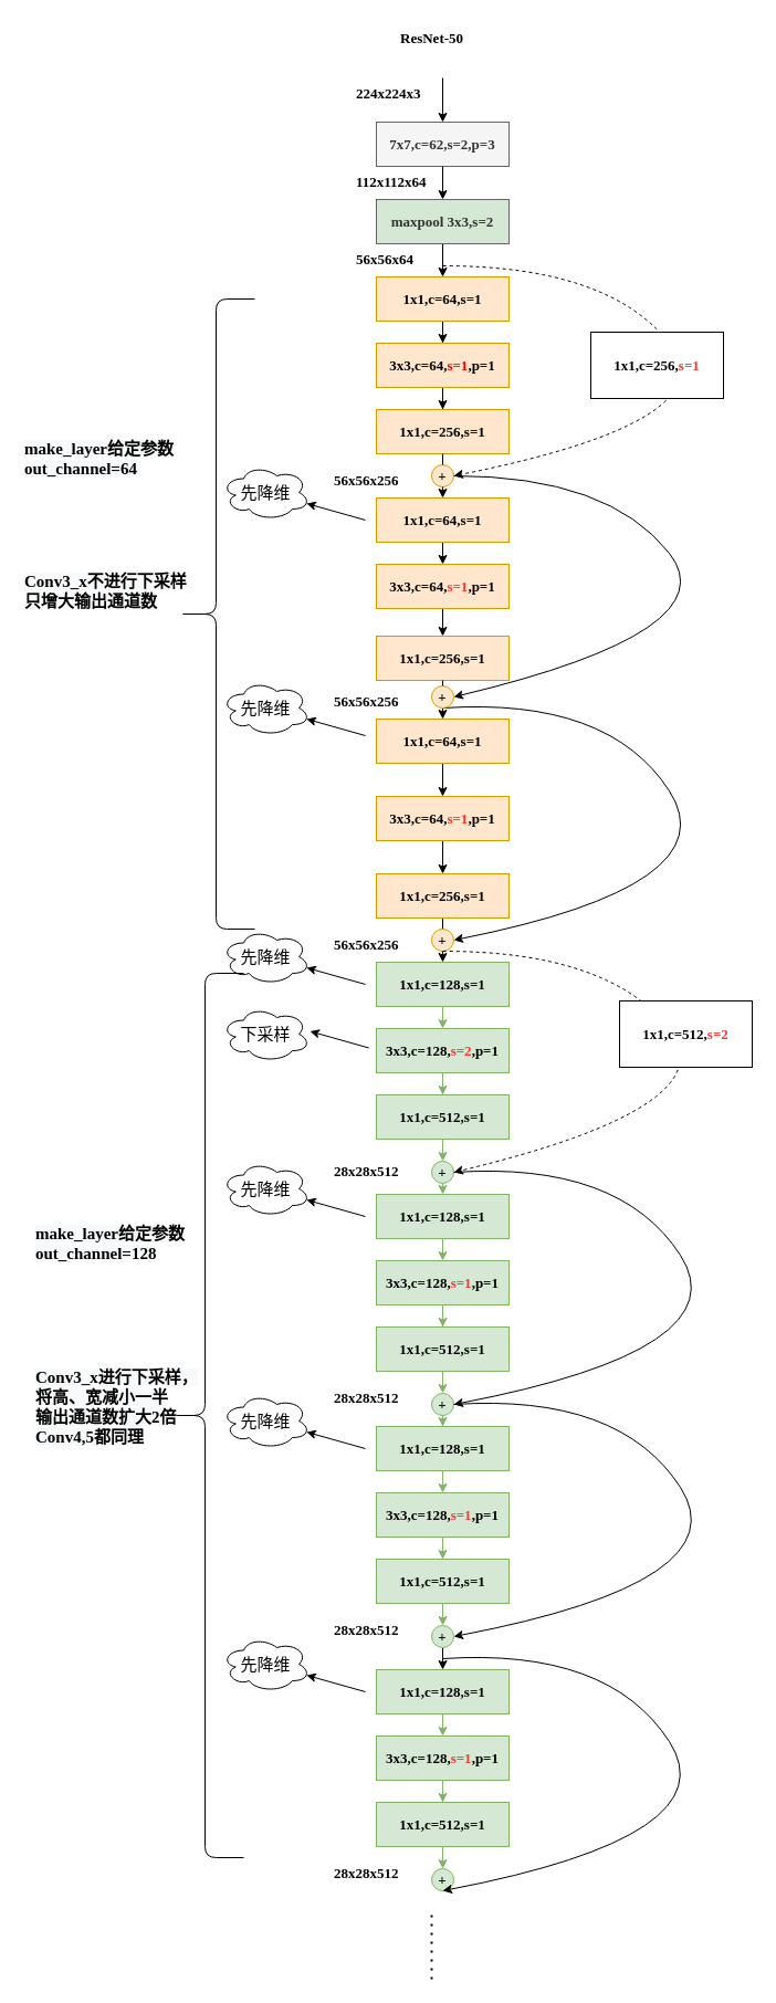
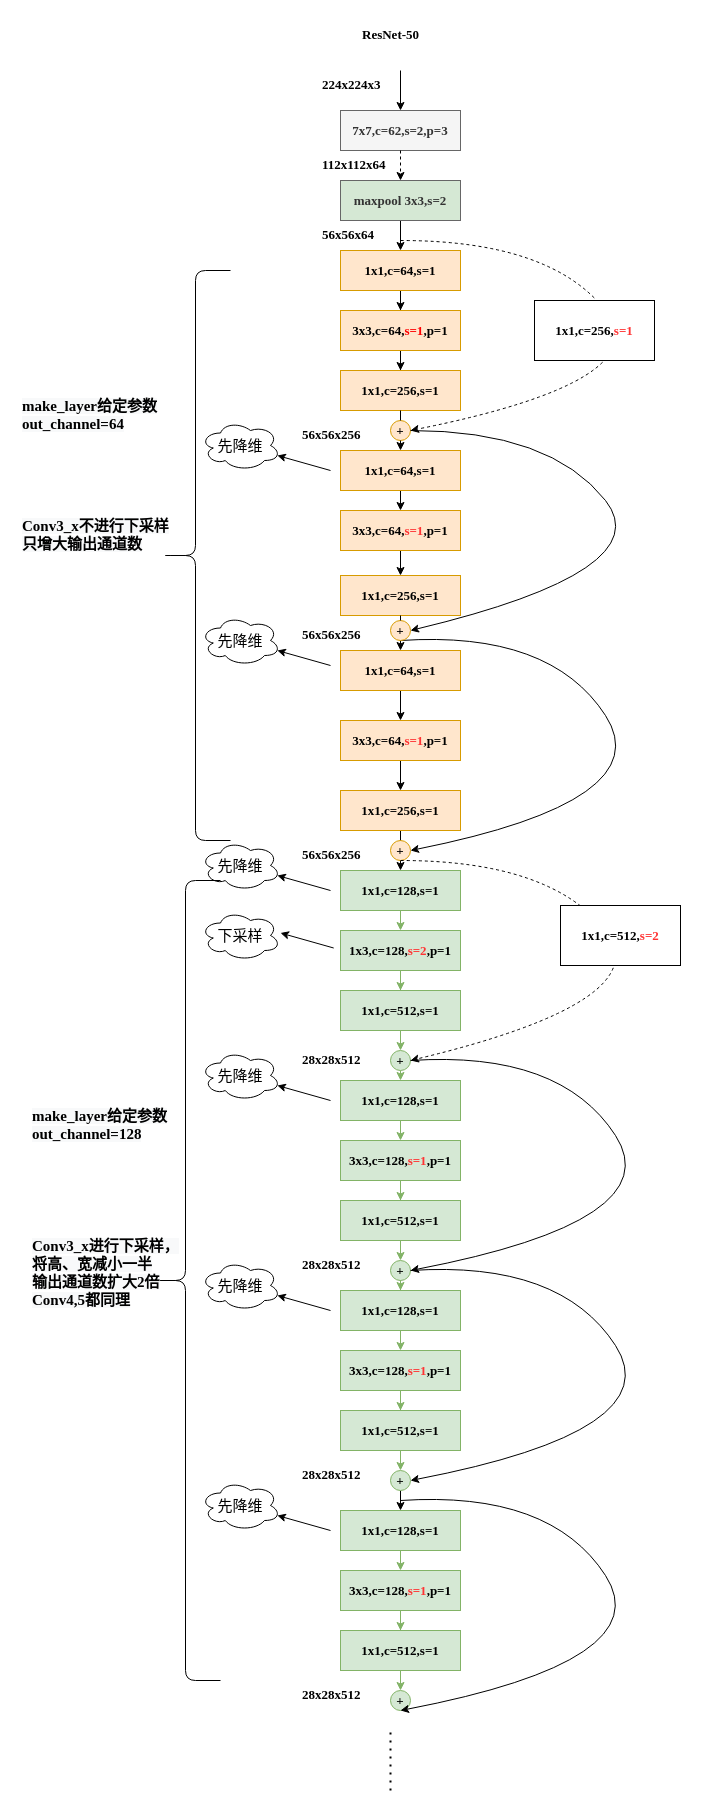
- <mxCell id="6" value="" style="endArrow=classic;html=1;rounded=0;exitX=0.5;exitY=1;exitDx=0;exitDy=0;entryX=0.5;entryY=0;entryDx=0;entryDy=0;fontFamily=Times New Roman;fontSize=13;fontStyle=1" edge="1" parent="1" source="3" target="5"><mxGeometry width="50" height="50" relative="1" as="geometry"><mxPoint x="510" y="210" as="sourcePoint" /><mxPoint x="560" y="160" as="targetPoint" /></mxGeometry></mxCell>
+ <mxCell id="6" value="" style="endArrow=classic;html=1;rounded=0;exitX=0.5;exitY=1;exitDx=0;exitDy=0;entryX=0.5;entryY=0;entryDx=0;entryDy=0;fontFamily=Times New Roman;fontSize=13;fontStyle=1;dashed=1;" edge="1" parent="1" source="3" target="5"><mxGeometry width="50" height="50" relative="1" as="geometry"><mxPoint x="510" y="210" as="sourcePoint" /><mxPoint x="560" y="160" as="targetPoint" /></mxGeometry></mxCell>
- <mxCell id="36" value="3x3,c=128,&lt;font color=&quot;#ff3333&quot; style=&quot;font-size: 13px;&quot;&gt;s=2&lt;/font&gt;,p=1" style="rounded=0;whiteSpace=wrap;html=1;fillColor=#d5e8d4;strokeColor=#82b366;fontFamily=Times New Roman;fontSize=13;fontStyle=1" vertex="1" parent="1"><mxGeometry x="340" y="930" width="120" height="40" as="geometry" /></mxCell>
+ <mxCell id="36" value="1x3,c=128,&lt;font color=&quot;#ff3333&quot; style=&quot;font-size: 13px;&quot;&gt;s=2&lt;/font&gt;,p=1" style="rounded=0;whiteSpace=wrap;html=1;fillColor=#d5e8d4;strokeColor=#82b366;fontFamily=Times New Roman;fontSize=13;fontStyle=1" vertex="1" parent="1"><mxGeometry x="340" y="930" width="120" height="40" as="geometry" /></mxCell>
